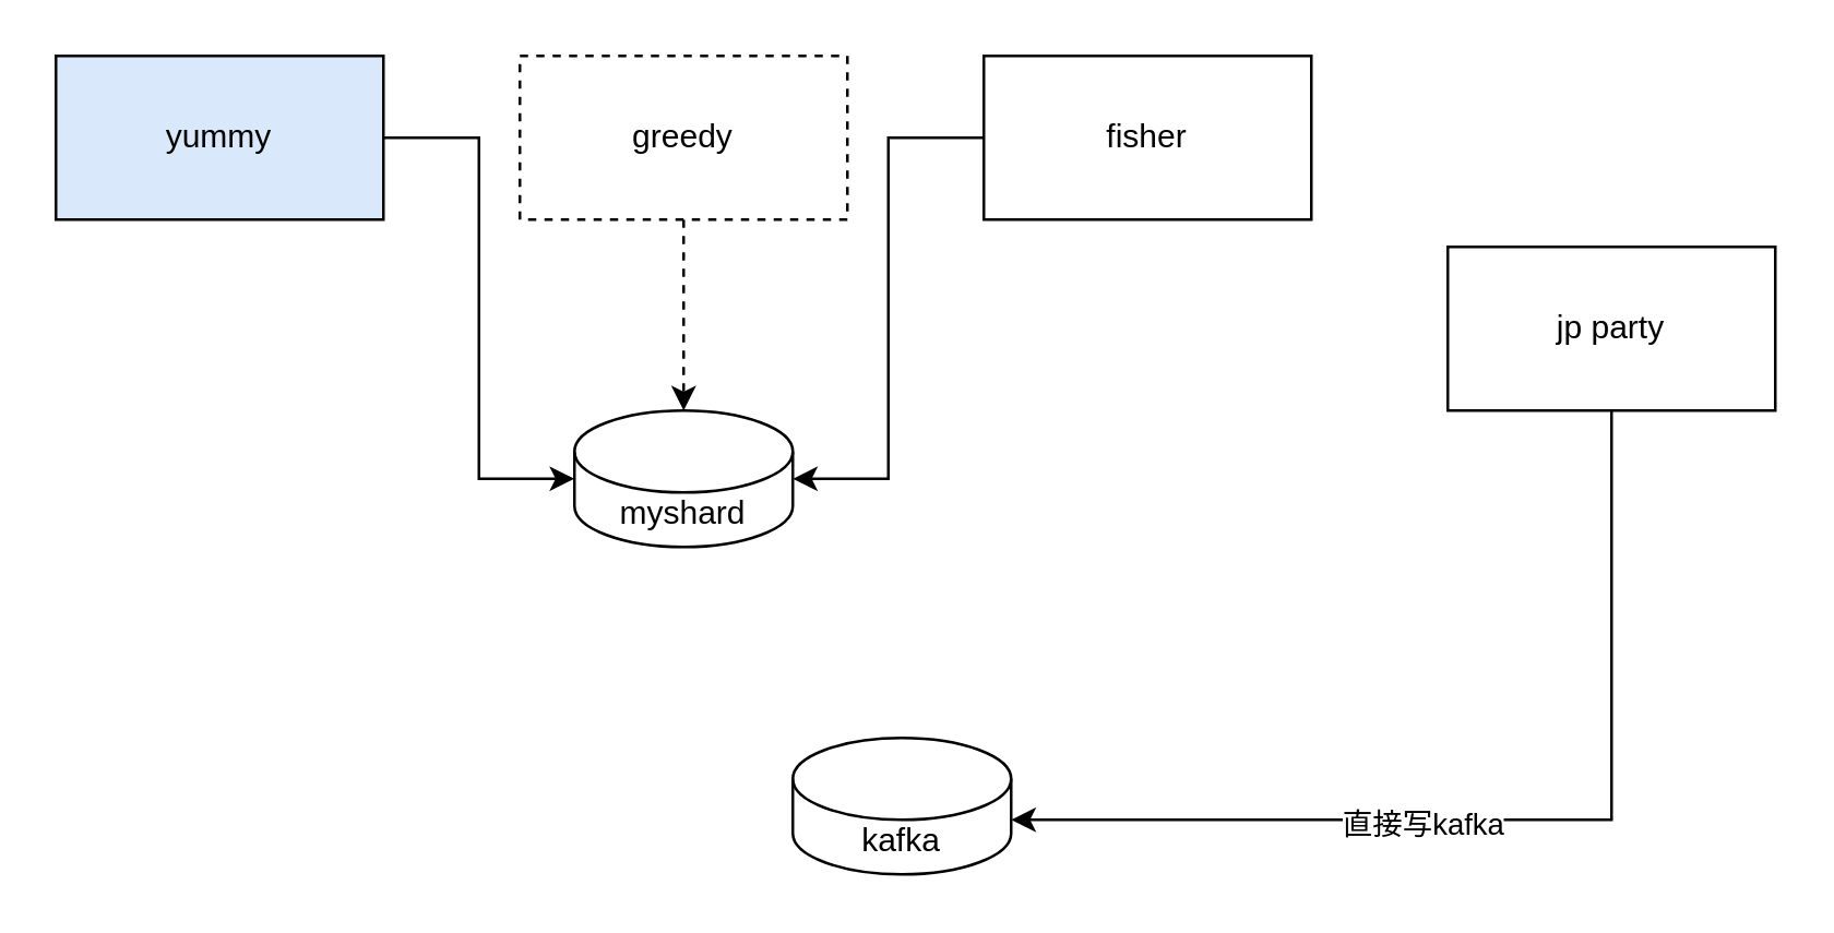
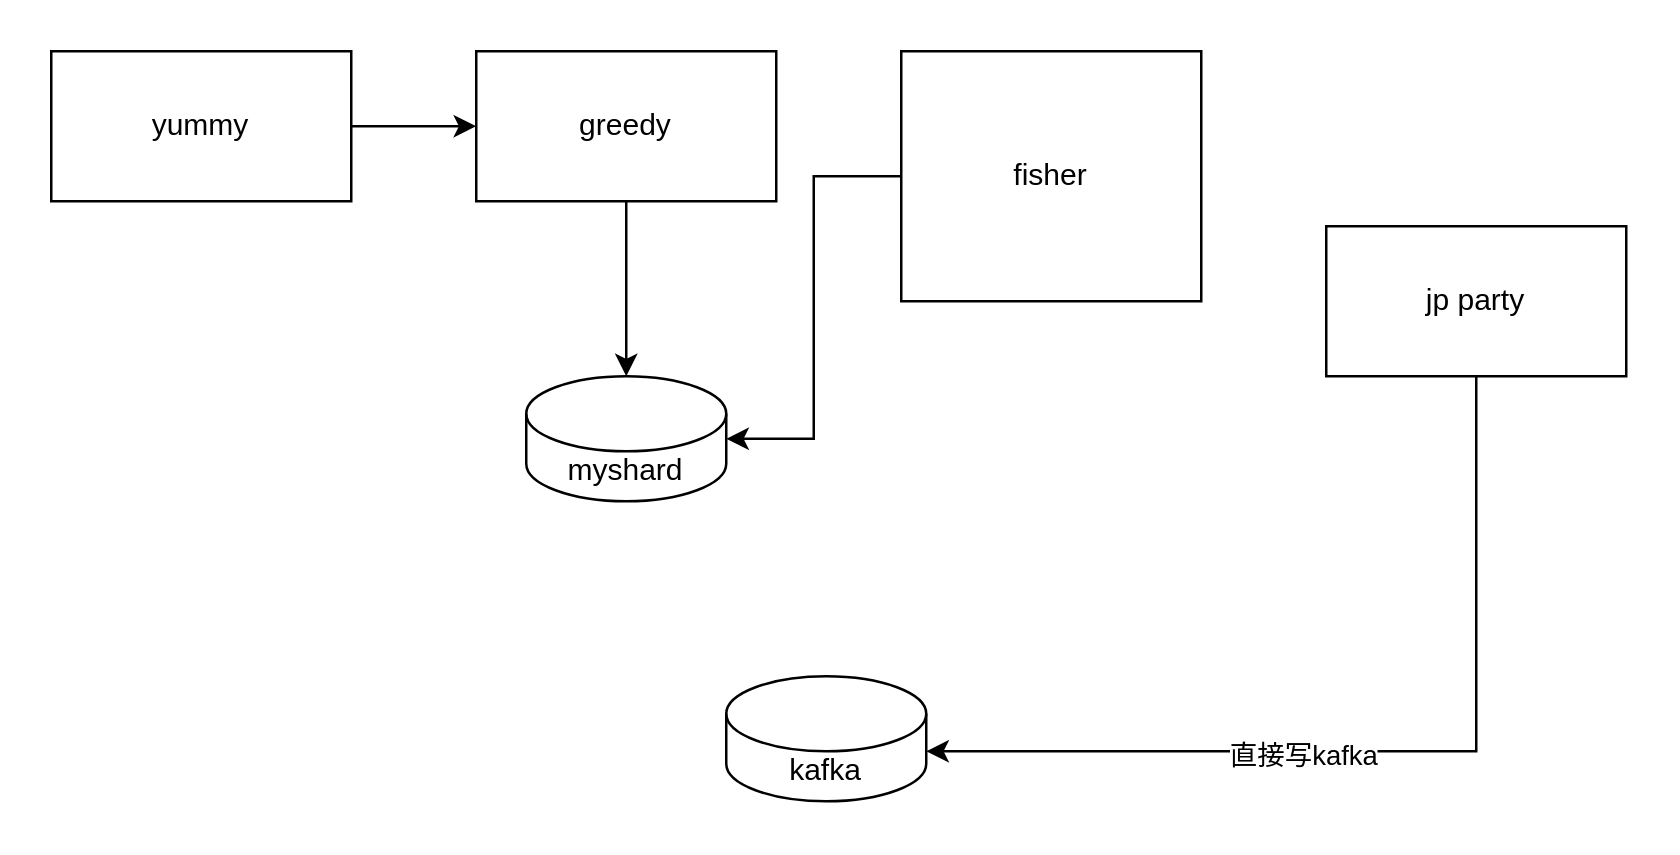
- <mxCell id="3" value="yummy" style="rounded=0;whiteSpace=wrap;html=1;fillColor=#dae8fc;" vertex="1" parent="1"><mxGeometry x="20" y="20" width="120" height="60" as="geometry" /></mxCell>
+ <mxCell id="3" value="yummy" style="rounded=0;whiteSpace=wrap;html=1;" vertex="1" parent="1"><mxGeometry x="20" y="20" width="120" height="60" as="geometry" /></mxCell>
- <mxCell id="5" value="greedy" style="rounded=0;whiteSpace=wrap;html=1;dashed=1;" vertex="1" parent="1"><mxGeometry x="190" y="20" width="120" height="60" as="geometry" /></mxCell>
+ <mxCell id="5" value="greedy" style="rounded=0;whiteSpace=wrap;html=1;" vertex="1" parent="1"><mxGeometry x="190" y="20" width="120" height="60" as="geometry" /></mxCell>
- <mxCell id="7" value="fisher" style="rounded=0;whiteSpace=wrap;html=1;" vertex="1" parent="1"><mxGeometry x="360" y="20" width="120" height="60" as="geometry" /></mxCell>
+ <mxCell id="7" value="fisher" style="rounded=0;whiteSpace=wrap;html=1;" vertex="1" parent="1"><mxGeometry x="360" y="20" width="120" height="100" as="geometry" /></mxCell>
- <mxCell id="4" style="edgeStyle=orthogonalEdgeStyle;rounded=0;orthogonalLoop=1;jettySize=auto;html=1;entryX=0.5;entryY=0;entryDx=0;entryDy=0;entryPerimeter=0;dashed=1;" edge="1" parent="1" source="5" target="11"><mxGeometry relative="1" as="geometry" /></mxCell>
+ <mxCell id="4" style="edgeStyle=orthogonalEdgeStyle;rounded=0;orthogonalLoop=1;jettySize=auto;html=1;entryX=0.5;entryY=0;entryDx=0;entryDy=0;entryPerimeter=0;" edge="1" parent="1" source="5" target="11"><mxGeometry relative="1" as="geometry" /></mxCell>
- <mxCell id="2" style="edgeStyle=orthogonalEdgeStyle;rounded=0;orthogonalLoop=1;jettySize=auto;html=1;entryX=0;entryY=0.5;entryDx=0;entryDy=0;entryPerimeter=0;" edge="1" parent="1" source="3" target="11"><mxGeometry relative="1" as="geometry" /></mxCell>
+ <mxCell id="2" style="edgeStyle=orthogonalEdgeStyle;rounded=0;orthogonalLoop=1;jettySize=auto;html=1;" edge="1" parent="1" source="3" target="5"><mxGeometry relative="1" as="geometry" /></mxCell>
